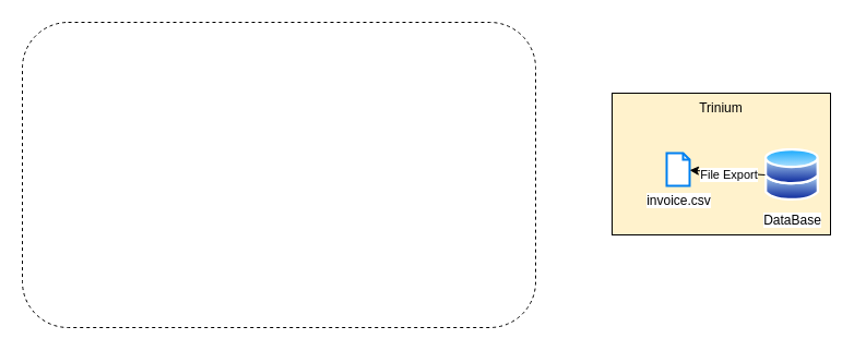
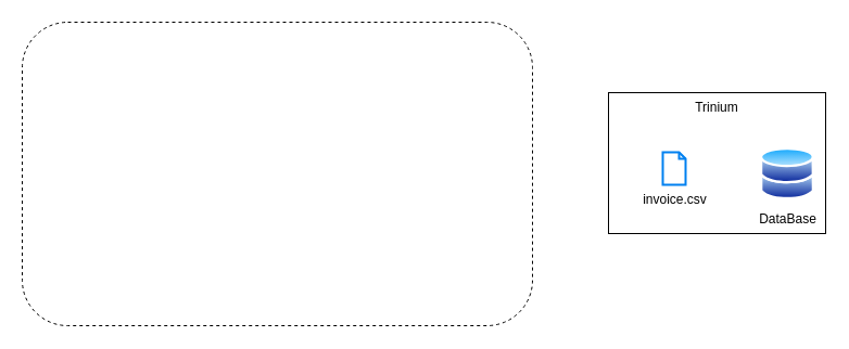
- <mxCell id="2" value="Trinium" style="rounded=0;whiteSpace=wrap;html=1;horizontal=1;verticalAlign=top;fillColor=#fff2cc;" vertex="1" parent="1"><mxGeometry x="560" y="85" width="200" height="130" as="geometry" /></mxCell>
+ <mxCell id="2" value="Trinium" style="rounded=0;whiteSpace=wrap;html=1;horizontal=1;verticalAlign=top;" vertex="1" parent="1"><mxGeometry x="560" y="85" width="200" height="130" as="geometry" /></mxCell>
- <mxCell id="6" value="" style="endArrow=classic;html=1;rounded=0;exitX=0;exitY=0.5;exitDx=0;exitDy=0;" edge="1" parent="1" source="4" target="5"><mxGeometry width="50" height="50" relative="1" as="geometry"><mxPoint x="320" y="175" as="sourcePoint" /><mxPoint x="370" y="125" as="targetPoint" /></mxGeometry></mxCell>
- <mxCell id="7" value="File Export" style="edgeLabel;html=1;align=center;verticalAlign=middle;resizable=0;points=[];" vertex="1" connectable="0" parent="6"><mxGeometry x="-0.038" y="2" relative="1" as="geometry"><mxPoint as="offset" /></mxGeometry></mxCell>
